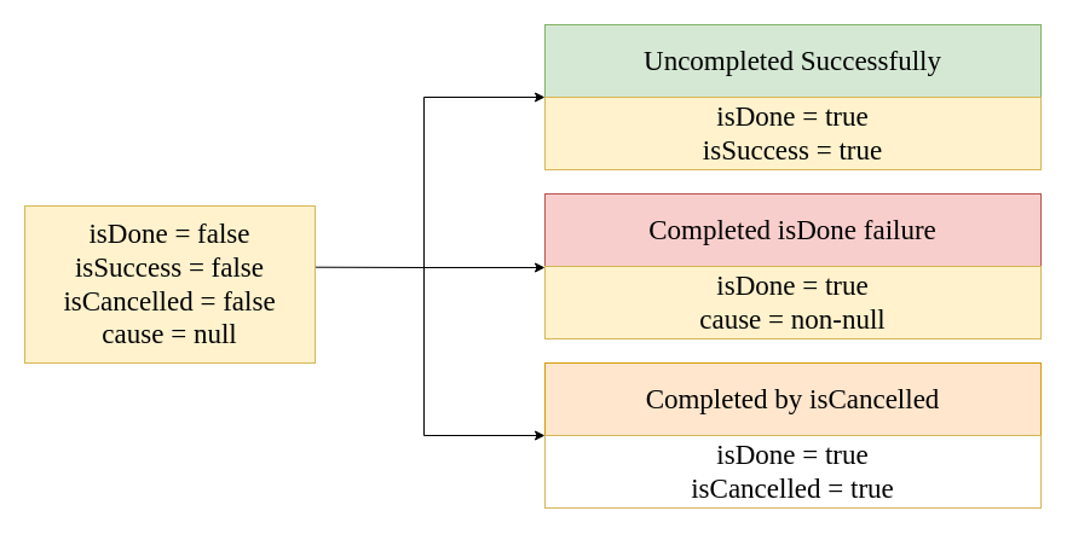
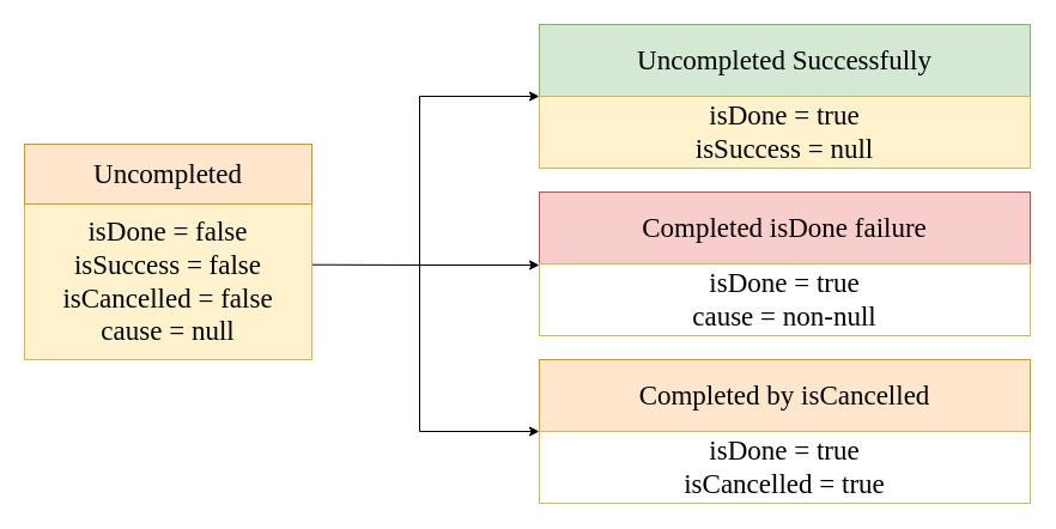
- <mxCell id="18" value="isDone = true&lt;br&gt;isSuccess = true" style="rounded=0;whiteSpace=wrap;html=1;fontFamily=Comic Sans MS;fontSize=23;fillColor=#fff2cc;strokeColor=#d6b656;" vertex="1" parent="16"><mxGeometry y="60" width="410" height="60" as="geometry" /></mxCell>
+ <mxCell id="18" value="isDone = true&lt;br&gt;isSuccess = null" style="rounded=0;whiteSpace=wrap;html=1;fontFamily=Comic Sans MS;fontSize=23;fillColor=#fff2cc;strokeColor=#d6b656;" vertex="1" parent="16"><mxGeometry y="60" width="410" height="60" as="geometry" /></mxCell>
+ <mxCell id="5" value="Uncompleted" style="rounded=0;whiteSpace=wrap;html=1;fontFamily=Comic Sans MS;fontSize=23;fillColor=#ffe6cc;strokeColor=#d79b00;" vertex="1" parent="3"><mxGeometry width="240" height="50" as="geometry" /></mxCell>
- <mxCell id="8" value="isDone = true&lt;br&gt;cause = non-null" style="rounded=0;whiteSpace=wrap;html=1;fontFamily=Comic Sans MS;fontSize=23;fillColor=#fff2cc;strokeColor=#d6b656;" vertex="1" parent="6"><mxGeometry y="60" width="410" height="60" as="geometry" /></mxCell>
+ <mxCell id="8" value="isDone = true&lt;br&gt;cause = non-null" style="rounded=0;whiteSpace=wrap;html=1;fontFamily=Comic Sans MS;fontSize=23;fillColor=#ffffff;strokeColor=#d6b656;" vertex="1" parent="6"><mxGeometry y="60" width="410" height="60" as="geometry" /></mxCell>
